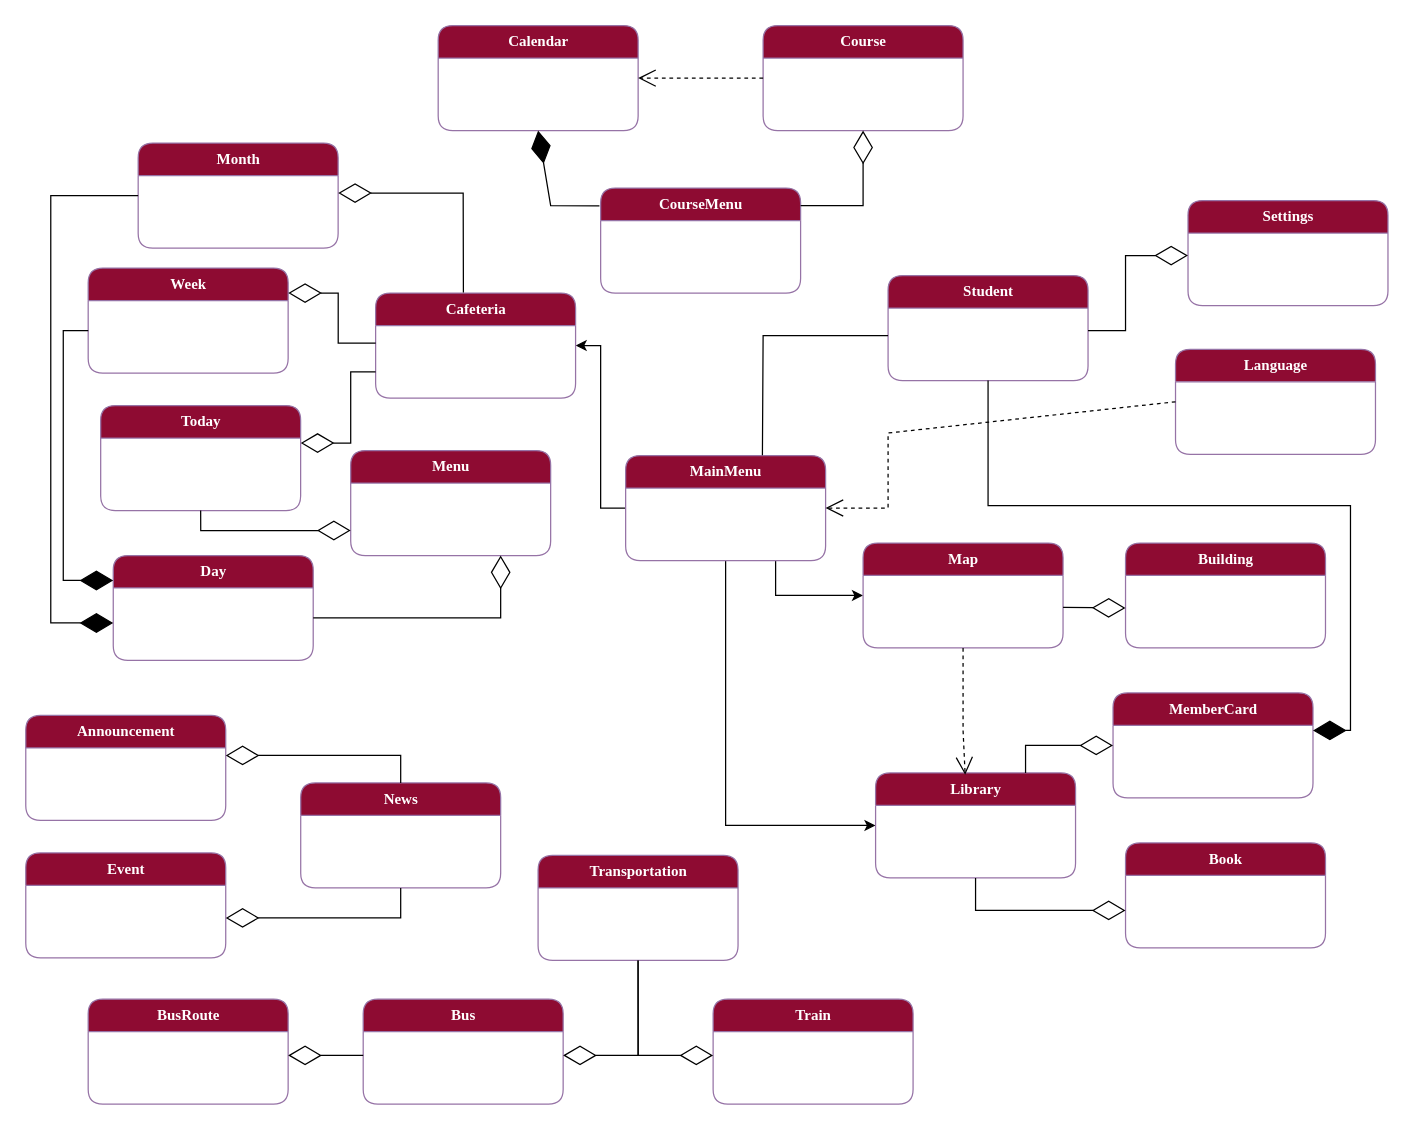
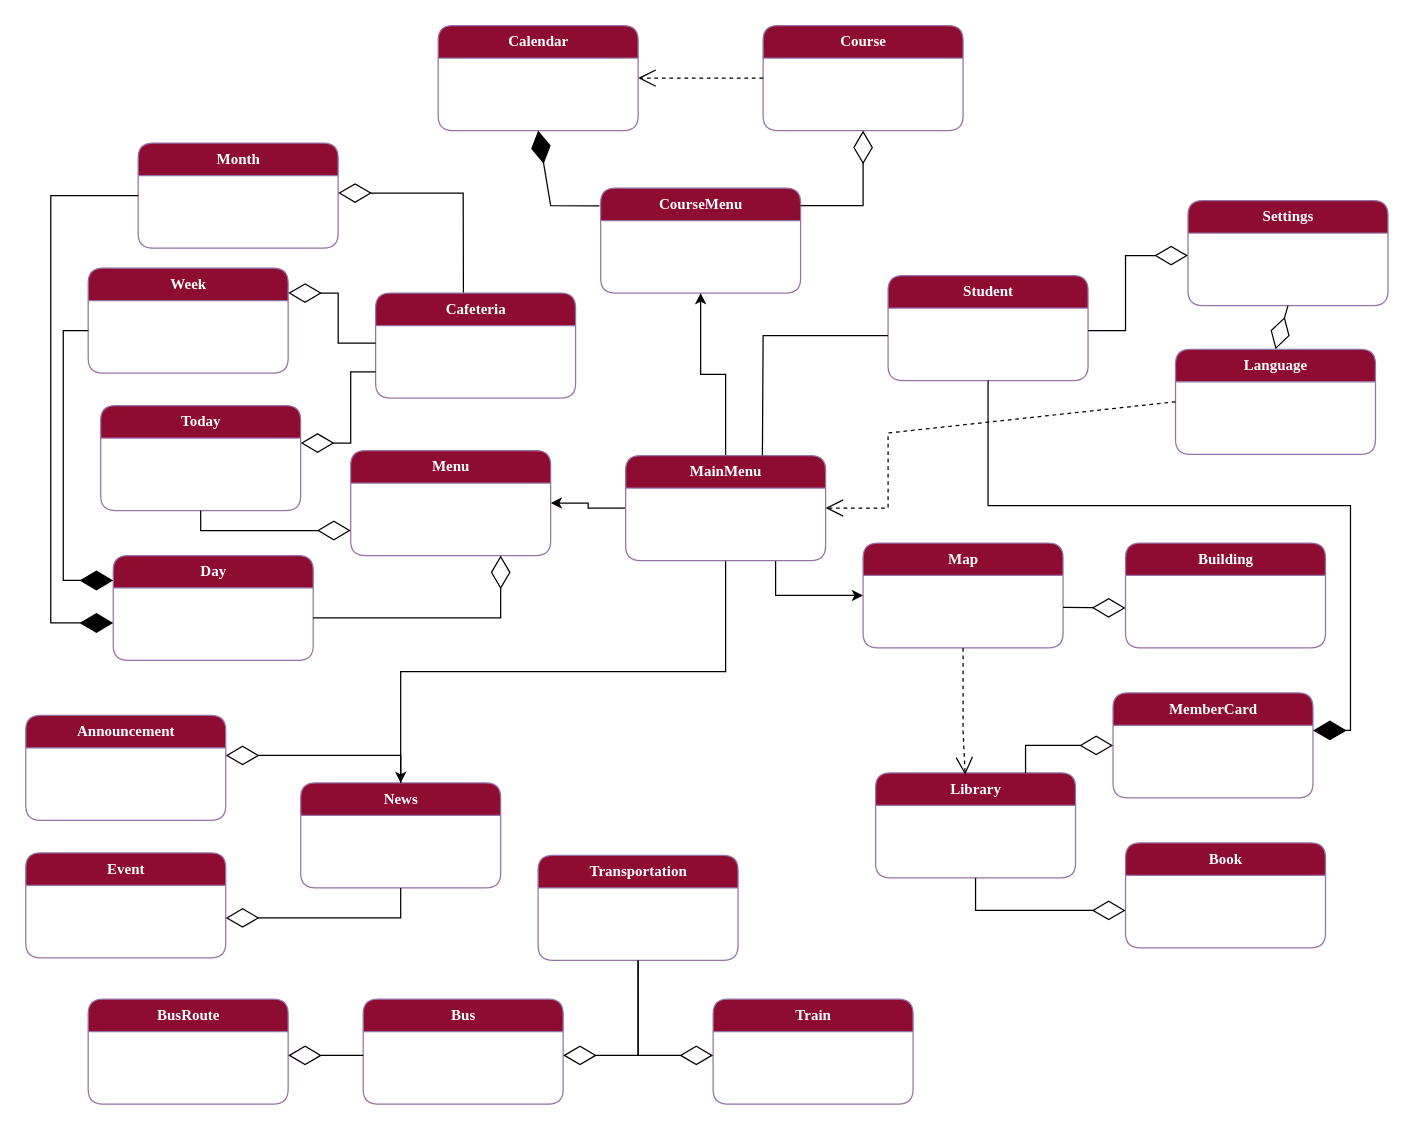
+ <mxCell id="54" value="" style="endArrow=diamondThin;endFill=0;endSize=24;html=1;rounded=0;entryX=0.5;entryY=0;entryDx=0;entryDy=0;exitX=0.5;exitY=1;exitDx=0;exitDy=0;" edge="1" parent="1" source="3" target="29"><mxGeometry width="160" relative="1" as="geometry"><mxPoint x="1020" y="264" as="sourcePoint" /><mxPoint x="820" y="324" as="targetPoint" /></mxGeometry></mxCell>
+ <mxCell id="6" style="edgeStyle=orthogonalEdgeStyle;rounded=0;orthogonalLoop=1;jettySize=auto;html=1;exitX=0.5;exitY=0;exitDx=0;exitDy=0;entryX=0.5;entryY=1;entryDx=0;entryDy=0;" parent="1" source="8" target="13" edge="1"><mxGeometry relative="1" as="geometry" /></mxCell>
- <mxCell id="4" style="edgeStyle=orthogonalEdgeStyle;rounded=0;orthogonalLoop=1;jettySize=auto;html=1;exitX=0;exitY=0.5;exitDx=0;exitDy=0;entryX=1;entryY=0.5;entryDx=0;entryDy=0;" parent="1" source="8" target="9" edge="1"><mxGeometry relative="1" as="geometry" /></mxCell>
+ <mxCell id="4" style="edgeStyle=orthogonalEdgeStyle;rounded=0;orthogonalLoop=1;jettySize=auto;html=1;exitX=0;exitY=0.5;exitDx=0;exitDy=0;" parent="1" source="8" target="28" edge="1"><mxGeometry relative="1" as="geometry" /></mxCell>
- <mxCell id="7" style="edgeStyle=orthogonalEdgeStyle;rounded=0;orthogonalLoop=1;jettySize=auto;html=1;exitX=0.5;exitY=1;exitDx=0;exitDy=0;entryX=0;entryY=0.5;entryDx=0;entryDy=0;" parent="1" source="8" target="11" edge="1"><mxGeometry relative="1" as="geometry" /></mxCell>
+ <mxCell id="7" style="edgeStyle=orthogonalEdgeStyle;rounded=0;orthogonalLoop=1;jettySize=auto;html=1;exitX=0.5;exitY=1;exitDx=0;exitDy=0;" parent="1" source="8" target="14" edge="1"><mxGeometry relative="1" as="geometry" /></mxCell>
